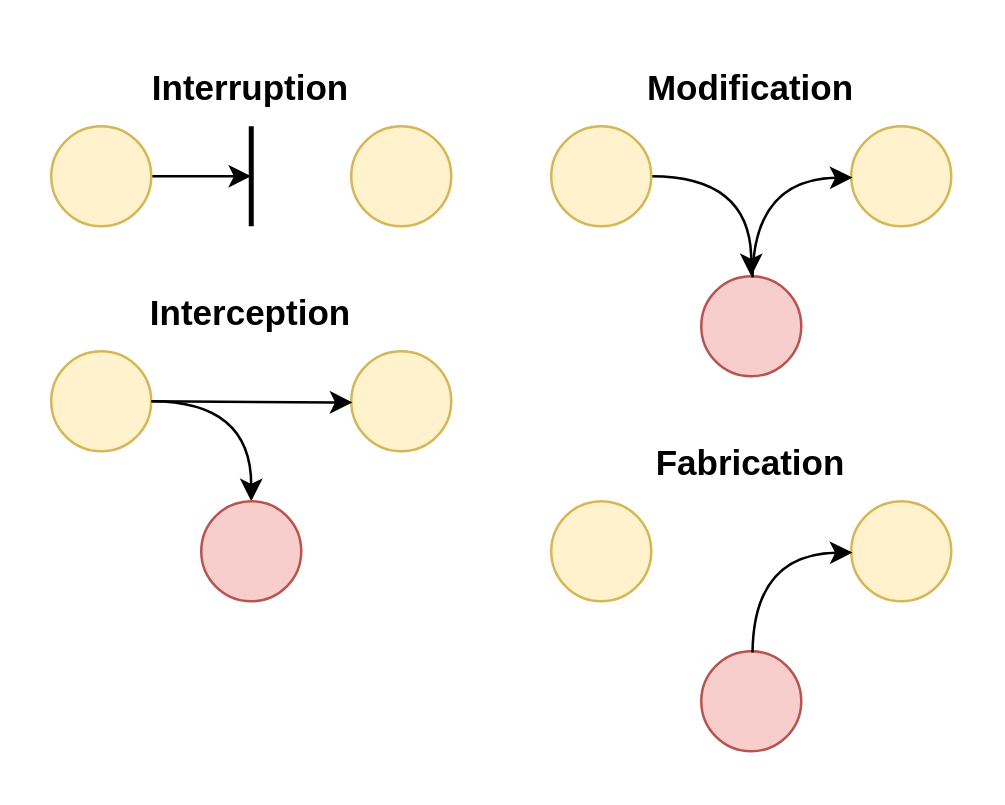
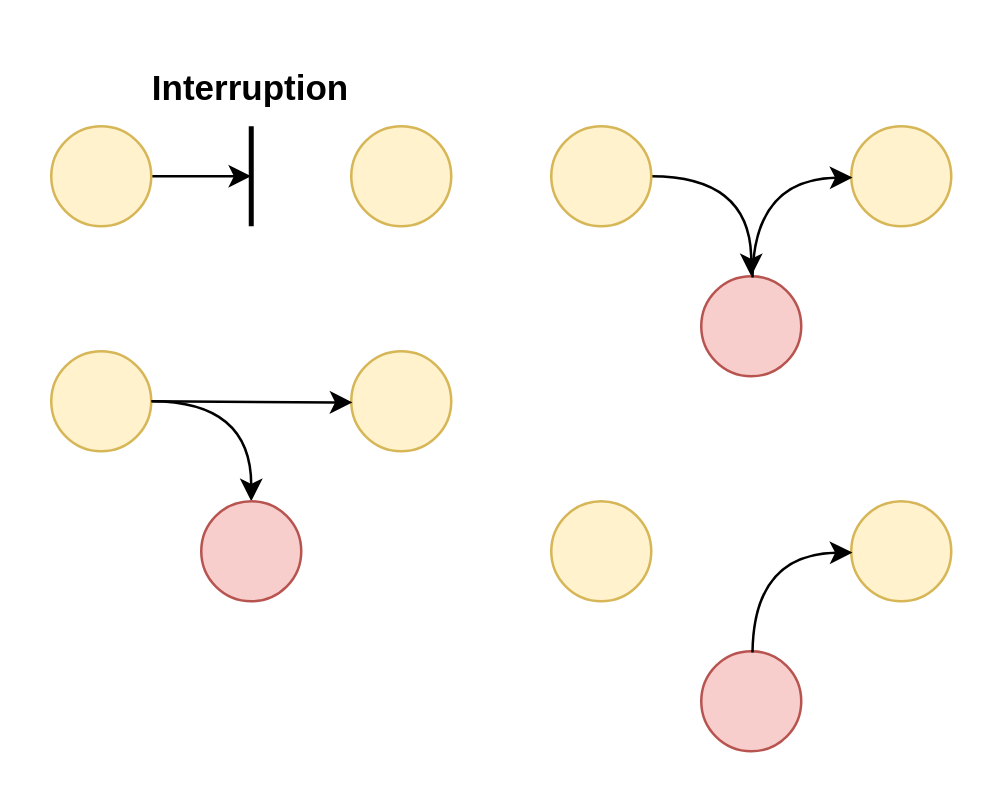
- <mxCell id="16" value="&lt;font style=&quot;font-size: 14px;&quot;&gt;Modification&lt;/font&gt;" style="text;html=1;align=center;verticalAlign=middle;whiteSpace=wrap;rounded=0;fontStyle=1" vertex="1" parent="1"><mxGeometry x="220" y="20" width="160" height="30" as="geometry" /></mxCell>
- <mxCell id="10" value="&lt;font style=&quot;font-size: 14px;&quot;&gt;Interception&lt;/font&gt;" style="text;html=1;align=center;verticalAlign=middle;whiteSpace=wrap;rounded=0;fontStyle=1" vertex="1" parent="1"><mxGeometry x="20" y="110" width="160" height="30" as="geometry" /></mxCell>
- <mxCell id="21" value="&lt;font style=&quot;font-size: 14px;&quot;&gt;Fabrication&lt;/font&gt;" style="text;html=1;align=center;verticalAlign=middle;whiteSpace=wrap;rounded=0;fontStyle=1" vertex="1" parent="1"><mxGeometry x="220" y="170" width="160" height="30" as="geometry" /></mxCell>
